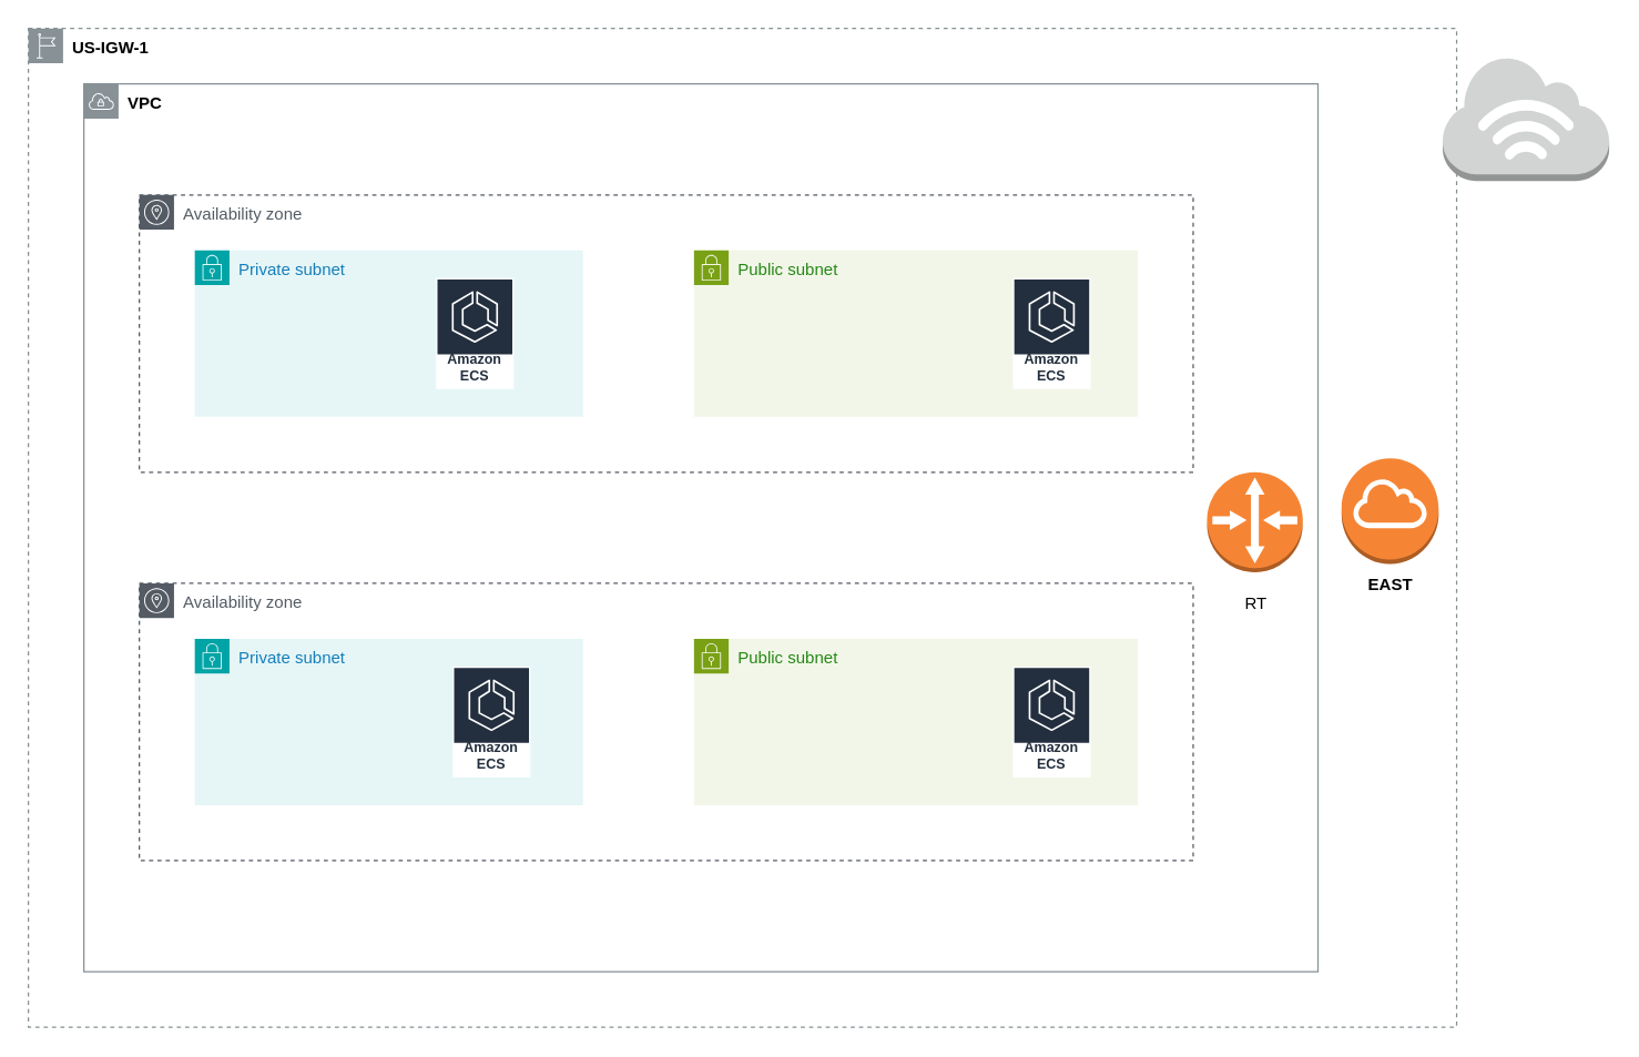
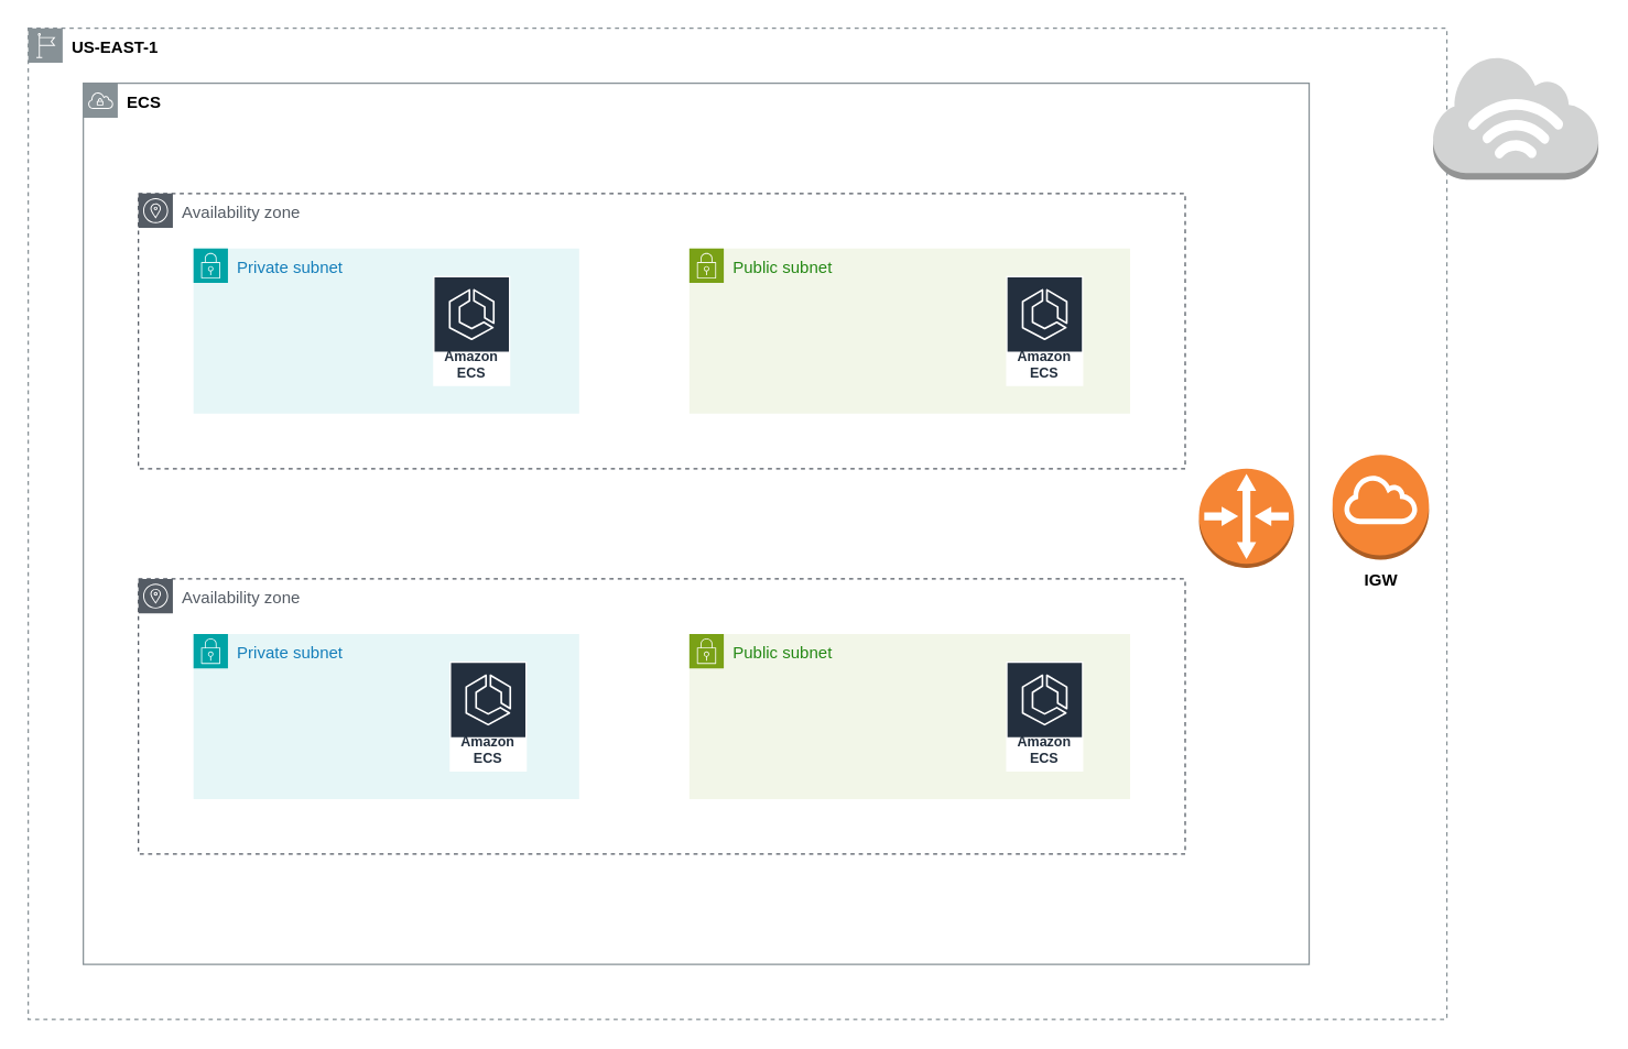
- <mxCell id="2" value="&lt;b&gt;&lt;font style=&quot;color: rgb(0, 0, 0);&quot;&gt;US-IGW-1&lt;/font&gt;&lt;/b&gt;" style="sketch=0;outlineConnect=0;gradientColor=none;html=1;whiteSpace=wrap;fontSize=12;fontStyle=0;shape=mxgraph.aws4.group;grIcon=mxgraph.aws4.group_region;strokeColor=#879196;fillColor=none;verticalAlign=top;align=left;spacingLeft=30;fontColor=#879196;dashed=1;" vertex="1" parent="1"><mxGeometry x="20" y="20" width="1030" height="720" as="geometry" /></mxCell>
+ <mxCell id="2" value="&lt;b&gt;&lt;font style=&quot;color: rgb(0, 0, 0);&quot;&gt;US-EAST-1&lt;/font&gt;&lt;/b&gt;" style="sketch=0;outlineConnect=0;gradientColor=none;html=1;whiteSpace=wrap;fontSize=12;fontStyle=0;shape=mxgraph.aws4.group;grIcon=mxgraph.aws4.group_region;strokeColor=#879196;fillColor=none;verticalAlign=top;align=left;spacingLeft=30;fontColor=#879196;dashed=1;" vertex="1" parent="1"><mxGeometry x="20" y="20" width="1030" height="720" as="geometry" /></mxCell>
- <mxCell id="3" value="&lt;b&gt;&lt;font style=&quot;color: rgb(0, 0, 0);&quot;&gt;VPC&lt;/font&gt;&lt;/b&gt;" style="sketch=0;outlineConnect=0;gradientColor=none;html=1;whiteSpace=wrap;fontSize=12;fontStyle=0;shape=mxgraph.aws4.group;grIcon=mxgraph.aws4.group_vpc;strokeColor=#879196;fillColor=none;verticalAlign=top;align=left;spacingLeft=30;fontColor=#879196;dashed=0;" vertex="1" parent="1"><mxGeometry x="60" y="60" width="890" height="640" as="geometry" /></mxCell>
+ <mxCell id="3" value="&lt;b&gt;&lt;font style=&quot;color: rgb(0, 0, 0);&quot;&gt;ECS&lt;/font&gt;&lt;/b&gt;" style="sketch=0;outlineConnect=0;gradientColor=none;html=1;whiteSpace=wrap;fontSize=12;fontStyle=0;shape=mxgraph.aws4.group;grIcon=mxgraph.aws4.group_vpc;strokeColor=#879196;fillColor=none;verticalAlign=top;align=left;spacingLeft=30;fontColor=#879196;dashed=0;" vertex="1" parent="1"><mxGeometry x="60" y="60" width="890" height="640" as="geometry" /></mxCell>
- <mxCell id="17" value="&lt;b&gt;EAST&lt;/b&gt;" style="text;html=1;align=center;verticalAlign=middle;resizable=0;points=[];autosize=1;strokeColor=none;fillColor=none;fontFamily=Helvetica;" vertex="1" parent="15"><mxGeometry x="10" y="76" width="50" height="30" as="geometry" /></mxCell>
+ <mxCell id="17" value="&lt;b&gt;IGW&lt;/b&gt;" style="text;html=1;align=center;verticalAlign=middle;resizable=0;points=[];autosize=1;strokeColor=none;fillColor=none;fontFamily=Helvetica;" vertex="1" parent="15"><mxGeometry x="10" y="76" width="50" height="30" as="geometry" /></mxCell>
- <mxCell id="20" value="RT" style="text;html=1;align=center;verticalAlign=middle;resizable=0;points=[];autosize=1;strokeColor=none;fillColor=none;" vertex="1" parent="18"><mxGeometry x="14.5" y="80" width="40" height="30" as="geometry" /></mxCell>
